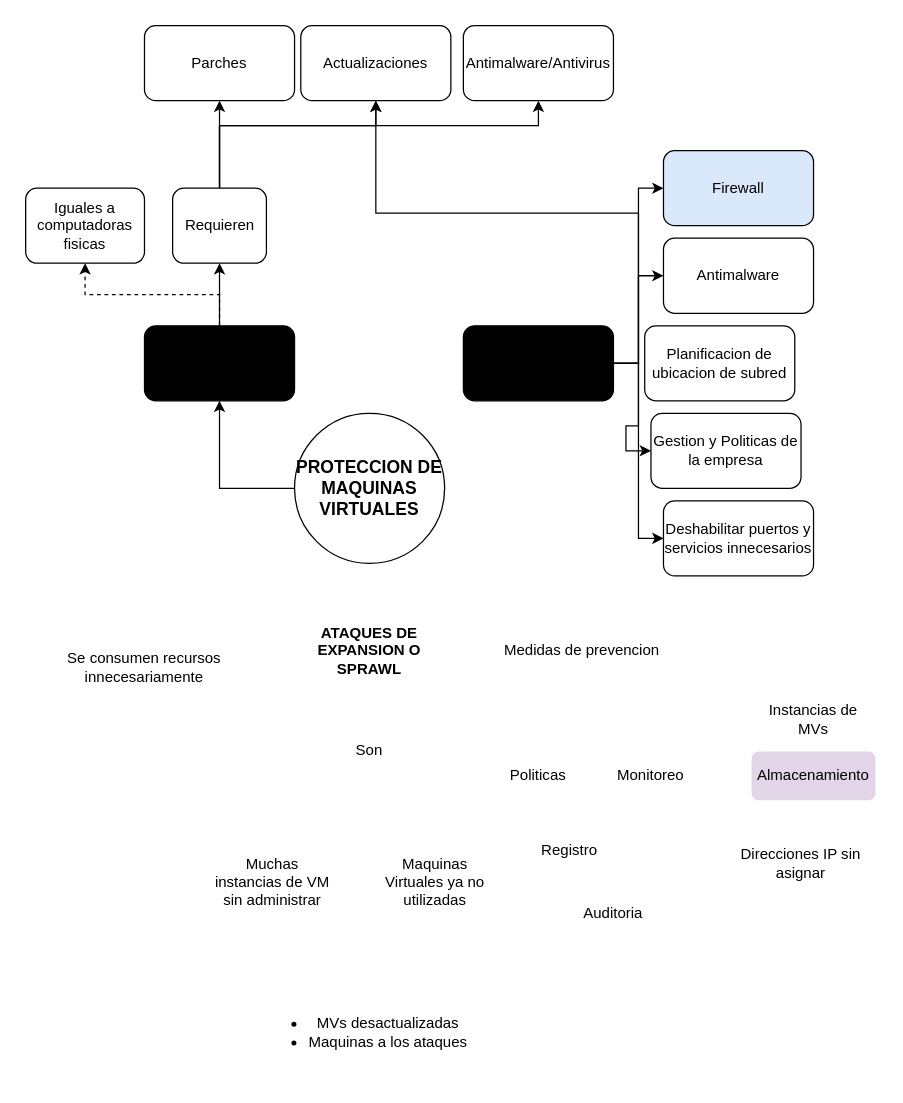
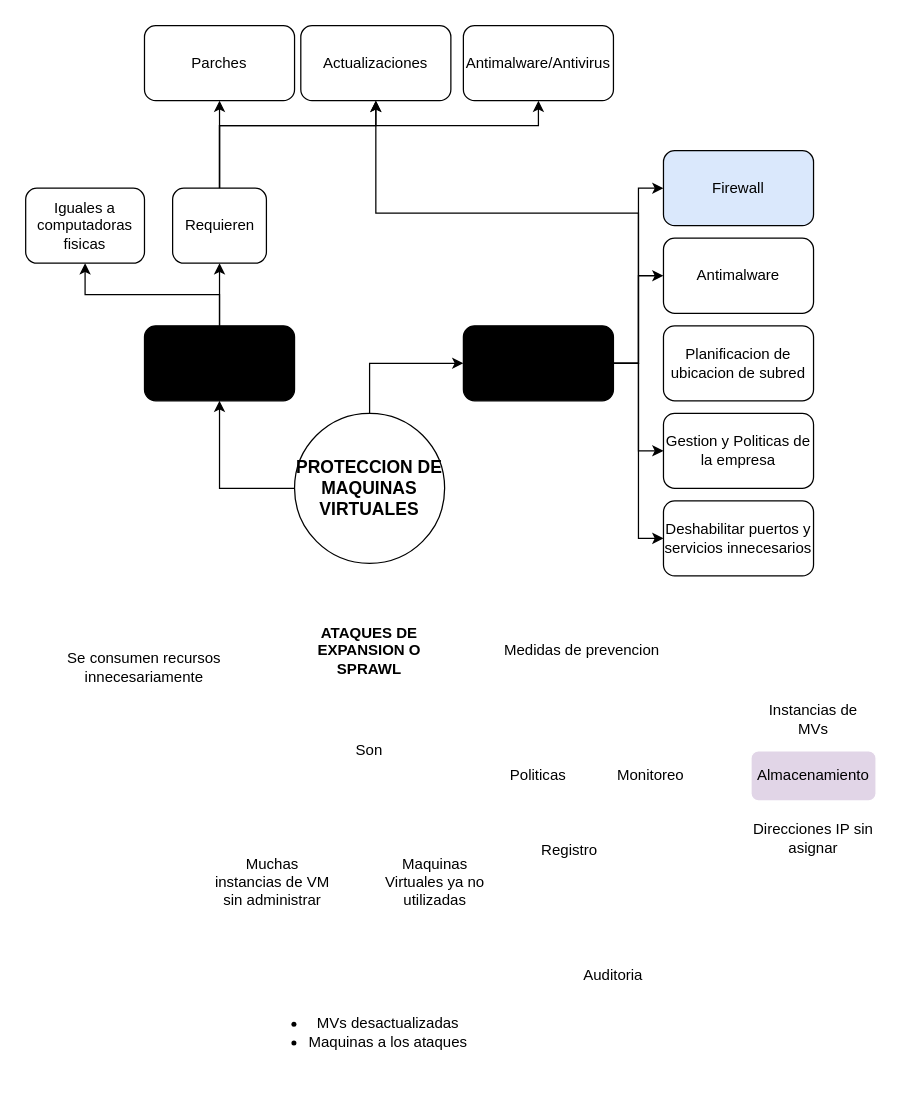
- <mxCell id="6" value="" style="edgeStyle=orthogonalEdgeStyle;rounded=0;orthogonalLoop=1;jettySize=auto;html=1;strokeColor=light-dark(#000000,#FF9933);dashed=1;" edge="1" parent="1" source="8" target="18"><mxGeometry relative="1" as="geometry" /></mxCell>
+ <mxCell id="6" value="" style="edgeStyle=orthogonalEdgeStyle;rounded=0;orthogonalLoop=1;jettySize=auto;html=1;strokeColor=light-dark(#000000,#FF9933);" edge="1" parent="1" source="8" target="18"><mxGeometry relative="1" as="geometry" /></mxCell>
+ <mxCell id="3" style="edgeStyle=orthogonalEdgeStyle;rounded=0;orthogonalLoop=1;jettySize=auto;html=1;exitX=0.5;exitY=0;exitDx=0;exitDy=0;entryX=0;entryY=0.5;entryDx=0;entryDy=0;strokeColor=light-dark(#000000,#FFFF00);" edge="1" parent="1" source="5" target="14"><mxGeometry relative="1" as="geometry" /></mxCell>
- <mxCell id="28" value="Planificacion de ubicacion de subred" style="whiteSpace=wrap;html=1;rounded=1;fontStyle=0;strokeColor=light-dark(#000000,#FFFF00);" vertex="1" parent="1"><mxGeometry x="515" y="260" width="120" height="60" as="geometry" /></mxCell>
+ <mxCell id="28" value="Planificacion de ubicacion de subred" style="whiteSpace=wrap;html=1;rounded=1;fontStyle=0;strokeColor=light-dark(#000000,#FFFF00);" vertex="1" parent="1"><mxGeometry x="530" y="260" width="120" height="60" as="geometry" /></mxCell>
- <mxCell id="29" value="Gestion y Politicas de la empresa" style="whiteSpace=wrap;html=1;rounded=1;fontStyle=0;strokeColor=light-dark(#000000,#FFFF00);" vertex="1" parent="1"><mxGeometry x="520" y="330" width="120" height="60" as="geometry" /></mxCell>
+ <mxCell id="29" value="Gestion y Politicas de la empresa" style="whiteSpace=wrap;html=1;rounded=1;fontStyle=0;strokeColor=light-dark(#000000,#FFFF00);" vertex="1" parent="1"><mxGeometry x="530" y="330" width="120" height="60" as="geometry" /></mxCell>
- <mxCell id="53" value="Direcciones IP sin asignar" style="whiteSpace=wrap;html=1;rounded=1;fontStyle=0;strokeColor=light-dark(#FFFFFF,#00CC00);" vertex="1" parent="1"><mxGeometry x="590" y="670" width="100" height="40" as="geometry" /></mxCell>
+ <mxCell id="53" value="Direcciones IP sin asignar" style="whiteSpace=wrap;html=1;rounded=1;fontStyle=0;strokeColor=light-dark(#FFFFFF,#00CC00);" vertex="1" parent="1"><mxGeometry x="600" y="650" width="100" height="40" as="geometry" /></mxCell>
- <mxCell id="46" value="Auditoria" style="whiteSpace=wrap;html=1;rounded=1;fontStyle=0;strokeColor=light-dark(#FFFFFF,#00CC00);" vertex="1" parent="1"><mxGeometry x="450" y="710" width="80" height="40" as="geometry" /></mxCell>
+ <mxCell id="46" value="Auditoria" style="whiteSpace=wrap;html=1;rounded=1;fontStyle=0;strokeColor=light-dark(#FFFFFF,#00CC00);" vertex="1" parent="1"><mxGeometry x="450" y="760" width="80" height="40" as="geometry" /></mxCell>
